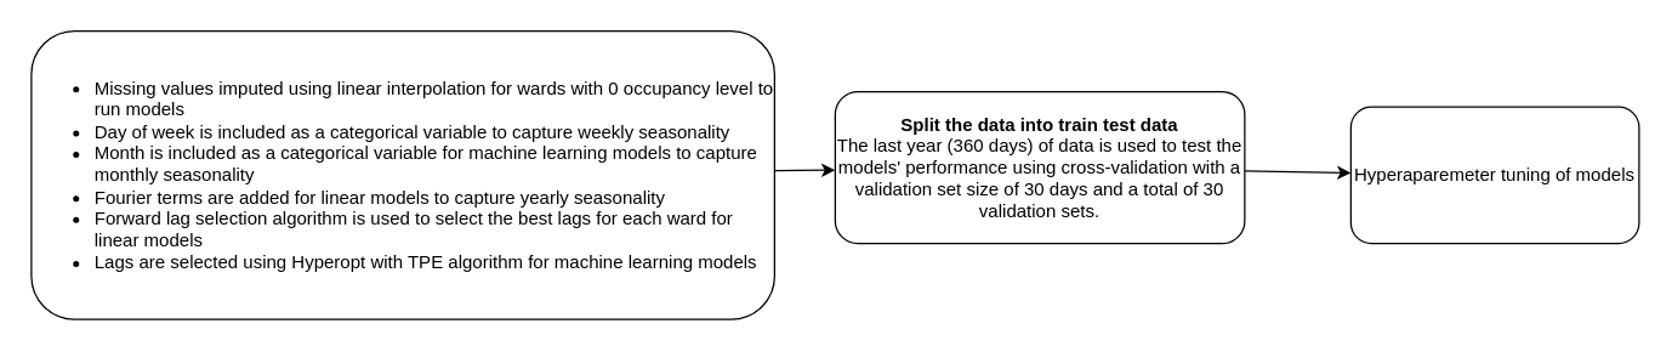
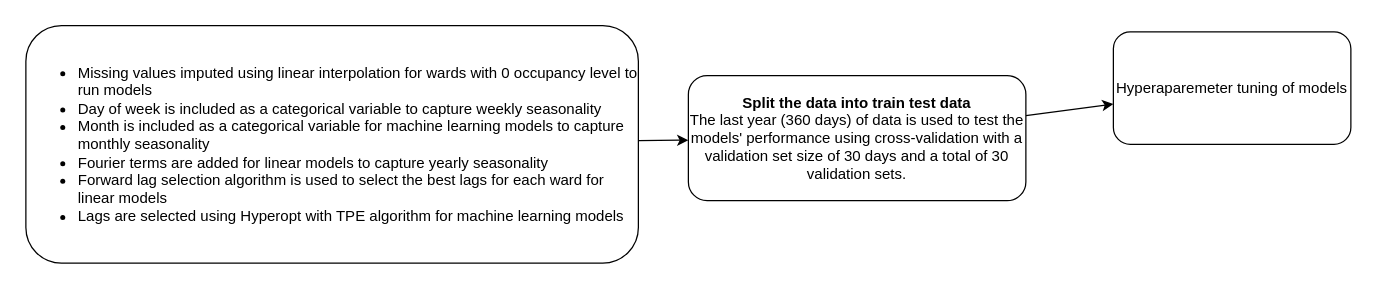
- <mxCell id="6" value="Hyperaparemeter tuning of models" style="whiteSpace=wrap;html=1;rounded=1;" vertex="1" parent="1"><mxGeometry x="890" y="70" width="190" height="90" as="geometry" /></mxCell>
+ <mxCell id="6" value="Hyperaparemeter tuning of models" style="whiteSpace=wrap;html=1;rounded=1;" vertex="1" parent="1"><mxGeometry x="890" y="25" width="190" height="90" as="geometry" /></mxCell>
